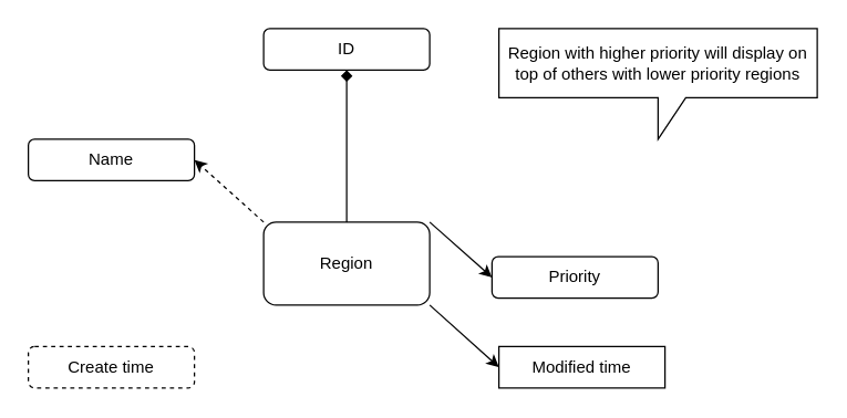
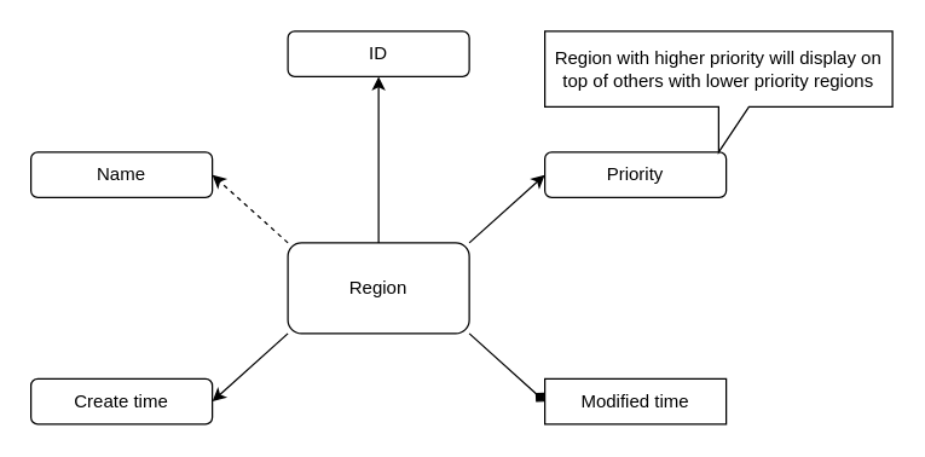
- <mxCell id="12" value="" style="endArrow=diamond;html=1;rounded=0;exitX=0.5;exitY=0;exitDx=0;exitDy=0;entryX=0.5;entryY=1;entryDx=0;entryDy=0;" parent="1" source="2" target="3" edge="1"><mxGeometry width="50" height="50" relative="1" as="geometry"><mxPoint x="340" y="250" as="sourcePoint" /><mxPoint x="390" y="295" as="targetPoint" /></mxGeometry></mxCell>
+ <mxCell id="12" value="" style="endArrow=classic;html=1;rounded=0;exitX=0.5;exitY=0;exitDx=0;exitDy=0;entryX=0.5;entryY=1;entryDx=0;entryDy=0;" parent="1" source="2" target="3" edge="1"><mxGeometry width="50" height="50" relative="1" as="geometry"><mxPoint x="340" y="250" as="sourcePoint" /><mxPoint x="390" y="295" as="targetPoint" /></mxGeometry></mxCell>
- <mxCell id="6" value="Priority" style="rounded=1;whiteSpace=wrap;html=1;" parent="1" vertex="1"><mxGeometry x="355" y="185" width="120" height="30" as="geometry" /></mxCell>
+ <mxCell id="6" value="Priority" style="rounded=1;whiteSpace=wrap;html=1;" parent="1" vertex="1"><mxGeometry x="360" y="100" width="120" height="30" as="geometry" /></mxCell>
+ <mxCell id="10" value="" style="endArrow=classic;html=1;rounded=0;exitX=0;exitY=1;exitDx=0;exitDy=0;entryX=1;entryY=0.5;entryDx=0;entryDy=0;" parent="1" source="2" target="5" edge="1"><mxGeometry width="50" height="50" relative="1" as="geometry"><mxPoint x="320" y="230" as="sourcePoint" /><mxPoint x="370" y="275" as="targetPoint" /></mxGeometry></mxCell>
- <mxCell id="9" value="" style="endArrow=classic;html=1;rounded=0;exitX=1;exitY=1;exitDx=0;exitDy=0;entryX=0;entryY=0.5;entryDx=0;entryDy=0;" parent="1" source="2" target="4" edge="1"><mxGeometry width="50" height="50" relative="1" as="geometry"><mxPoint x="320" y="170" as="sourcePoint" /><mxPoint x="370" y="125" as="targetPoint" /></mxGeometry></mxCell>
+ <mxCell id="9" value="" style="endArrow=diamond;html=1;rounded=0;exitX=1;exitY=1;exitDx=0;exitDy=0;entryX=0;entryY=0.5;entryDx=0;entryDy=0;" parent="1" source="2" target="4" edge="1"><mxGeometry width="50" height="50" relative="1" as="geometry"><mxPoint x="320" y="170" as="sourcePoint" /><mxPoint x="370" y="125" as="targetPoint" /></mxGeometry></mxCell>
- <mxCell id="5" value="Create time" style="rounded=1;whiteSpace=wrap;html=1;dashed=1;" parent="1" vertex="1"><mxGeometry x="20" y="250" width="120" height="30" as="geometry" /></mxCell>
+ <mxCell id="5" value="Create time" style="rounded=1;whiteSpace=wrap;html=1;" parent="1" vertex="1"><mxGeometry x="20" y="250" width="120" height="30" as="geometry" /></mxCell>
